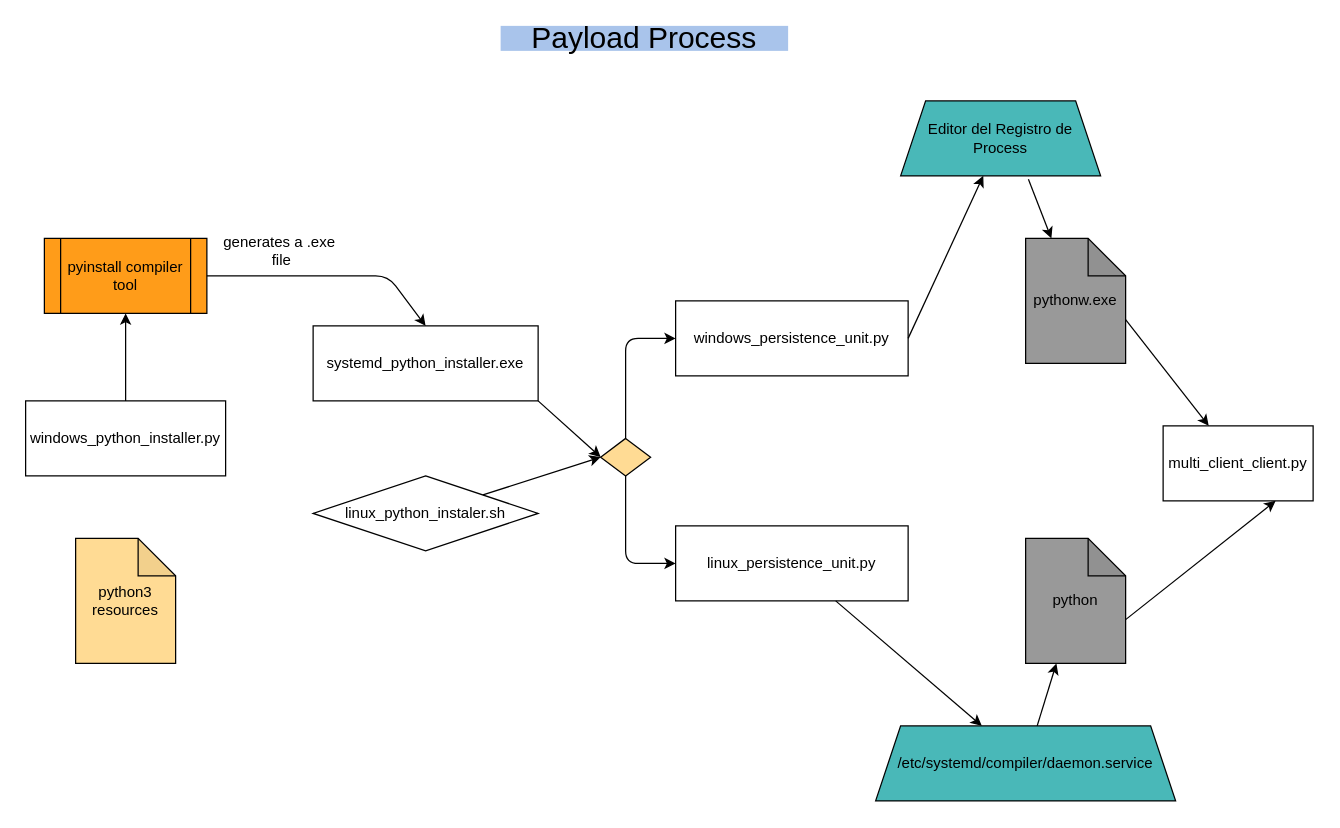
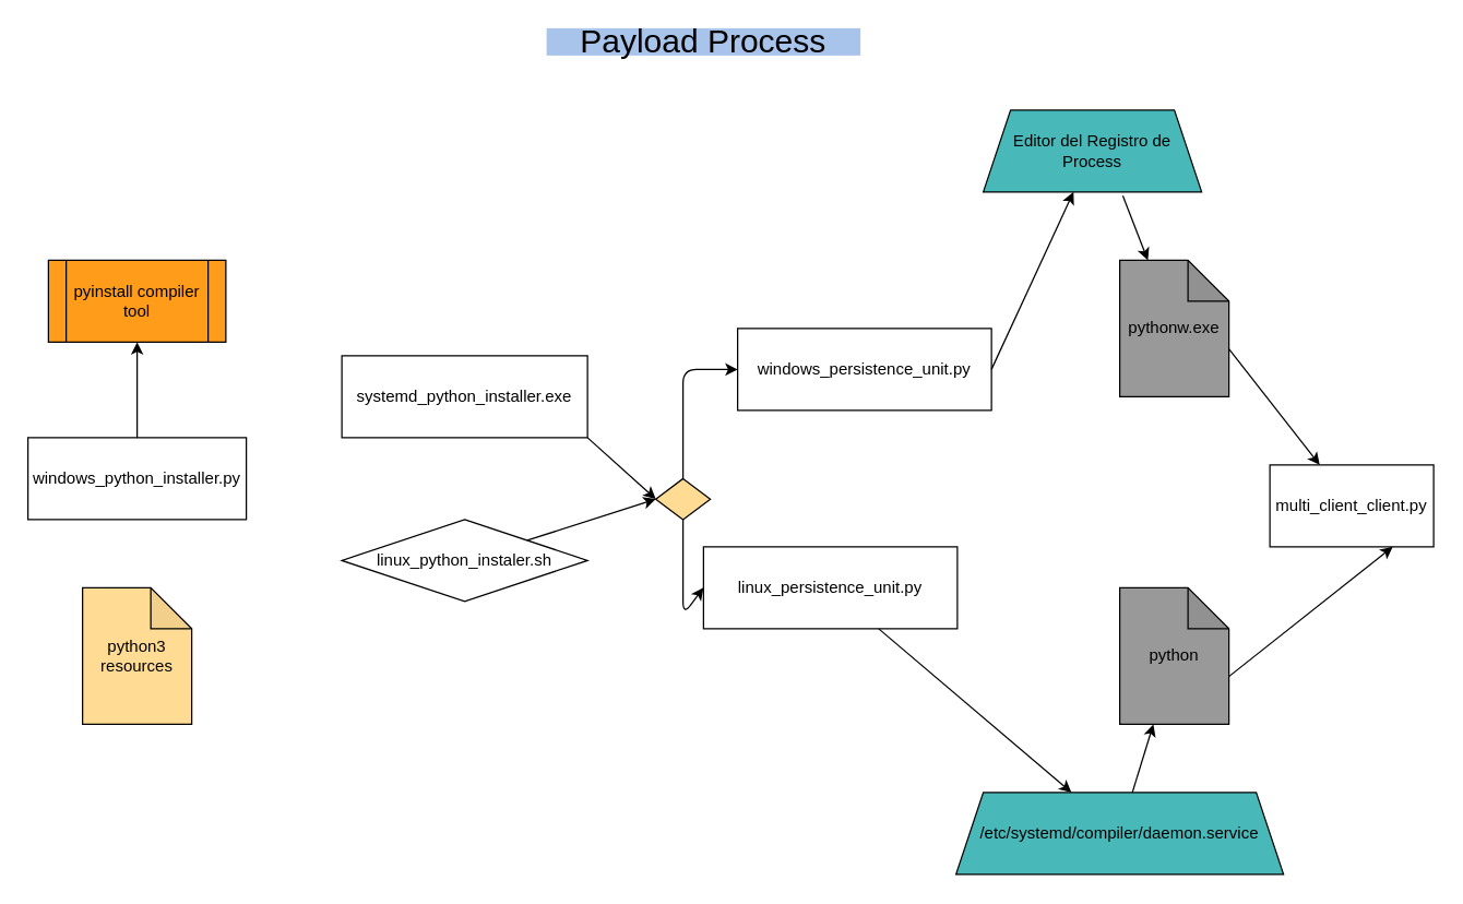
- <mxCell id="26" value="generates a .exe&amp;nbsp; file" style="text;html=1;strokeColor=none;fillColor=none;align=center;verticalAlign=middle;whiteSpace=wrap;rounded=0;" parent="1" vertex="1"><mxGeometry x="170" y="190" width="110" height="20" as="geometry" /></mxCell>
- <mxCell id="28" value="" style="endArrow=classic;html=1;entryX=0.5;entryY=0;entryDx=0;entryDy=0;" parent="1" source="25" target="21" edge="1"><mxGeometry width="50" height="50" relative="1" as="geometry"><mxPoint x="590" y="370" as="sourcePoint" /><mxPoint x="350" y="270" as="targetPoint" /><Array as="points"><mxPoint x="310" y="220" /></Array></mxGeometry></mxCell>
- <mxCell id="6" value="linux_persistence_unit.py" style="rounded=0;whiteSpace=wrap;html=1;" parent="1" vertex="1"><mxGeometry x="540" y="420" width="186" height="60" as="geometry" /></mxCell>
+ <mxCell id="6" value="linux_persistence_unit.py" style="rounded=0;whiteSpace=wrap;html=1;" parent="1" vertex="1"><mxGeometry x="515" y="400" width="186" height="60" as="geometry" /></mxCell>
